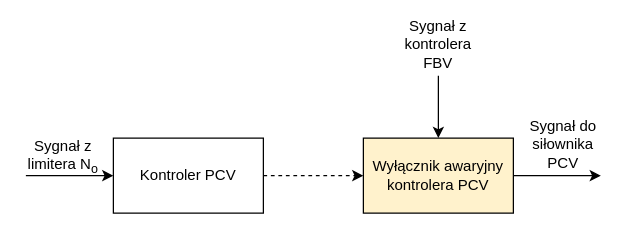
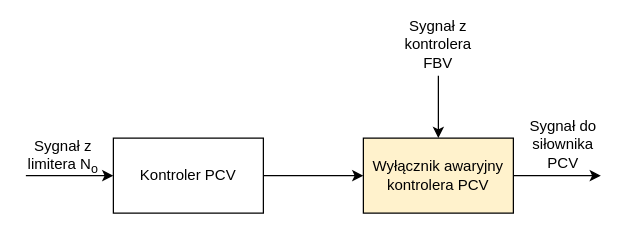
- <mxCell id="2" value="" style="edgeStyle=orthogonalEdgeStyle;rounded=0;orthogonalLoop=1;jettySize=auto;html=1;dashed=1;" parent="1" source="3" target="6" edge="1"><mxGeometry relative="1" as="geometry" /></mxCell>
+ <mxCell id="2" value="" style="edgeStyle=orthogonalEdgeStyle;rounded=0;orthogonalLoop=1;jettySize=auto;html=1;" parent="1" source="3" target="6" edge="1"><mxGeometry relative="1" as="geometry" /></mxCell>
